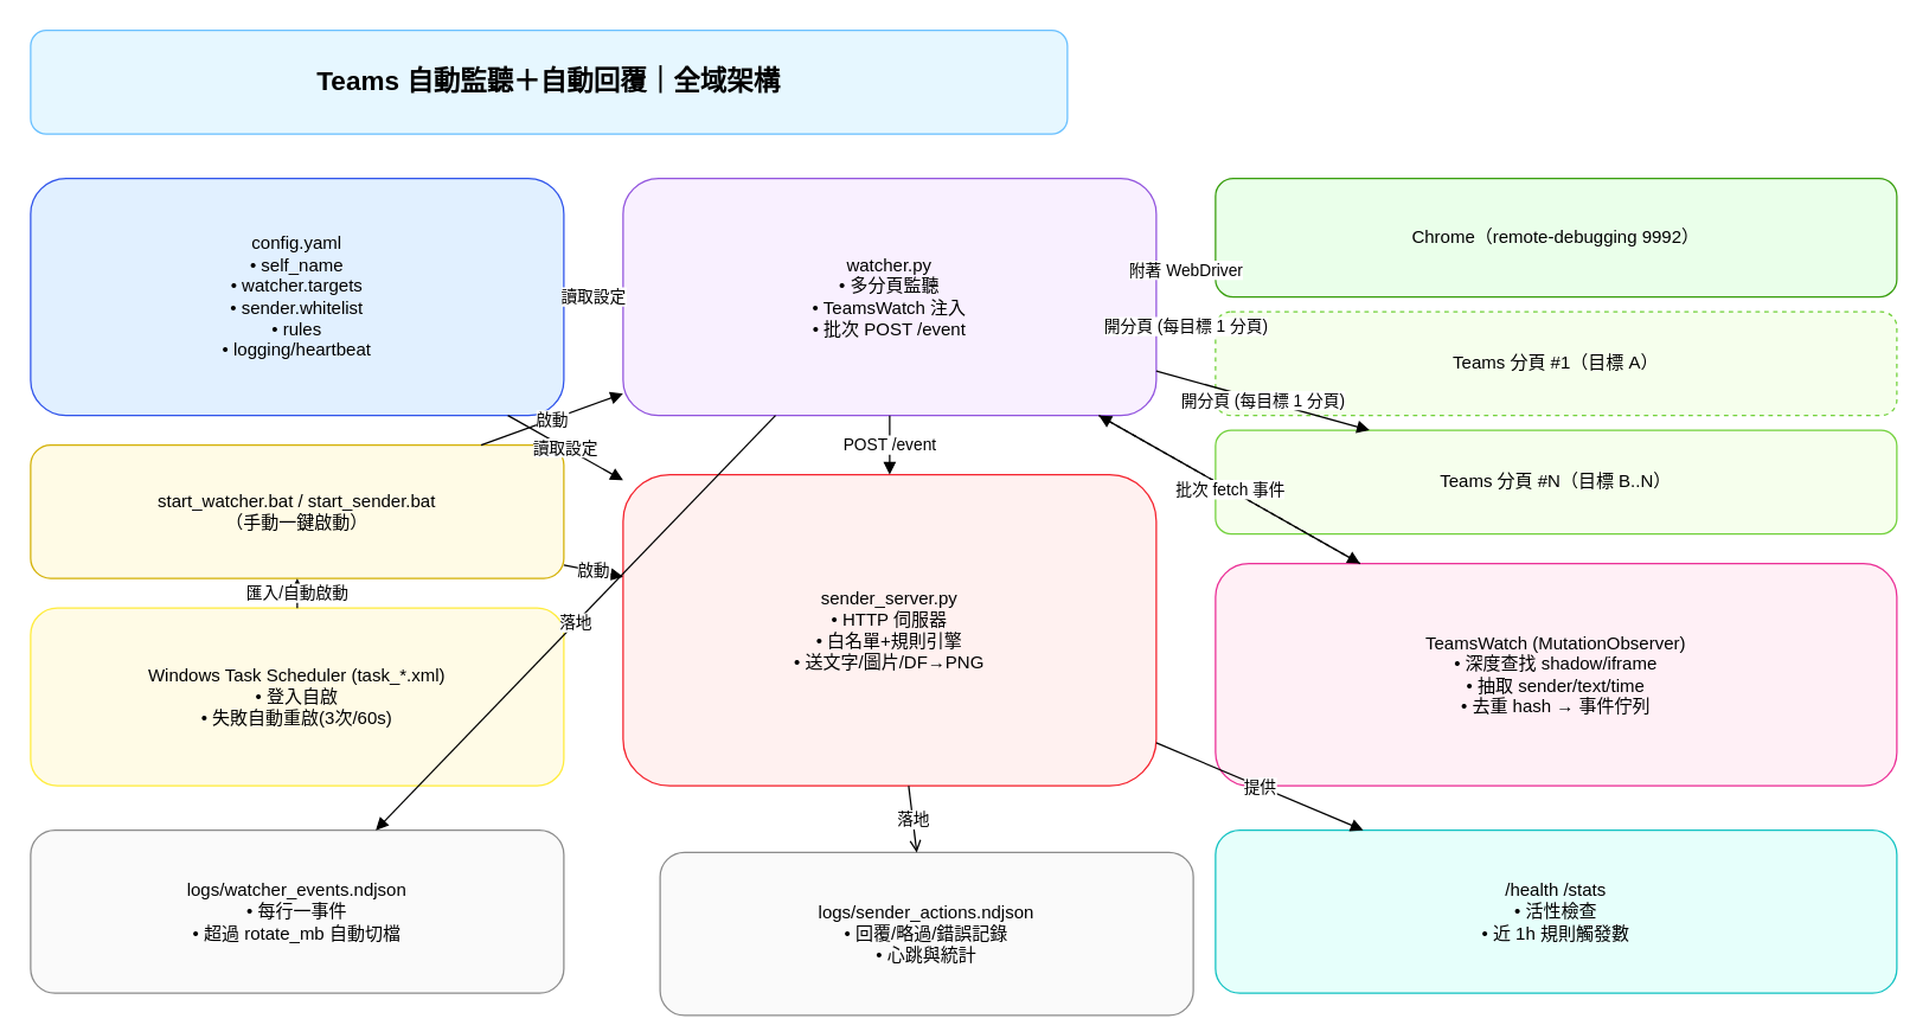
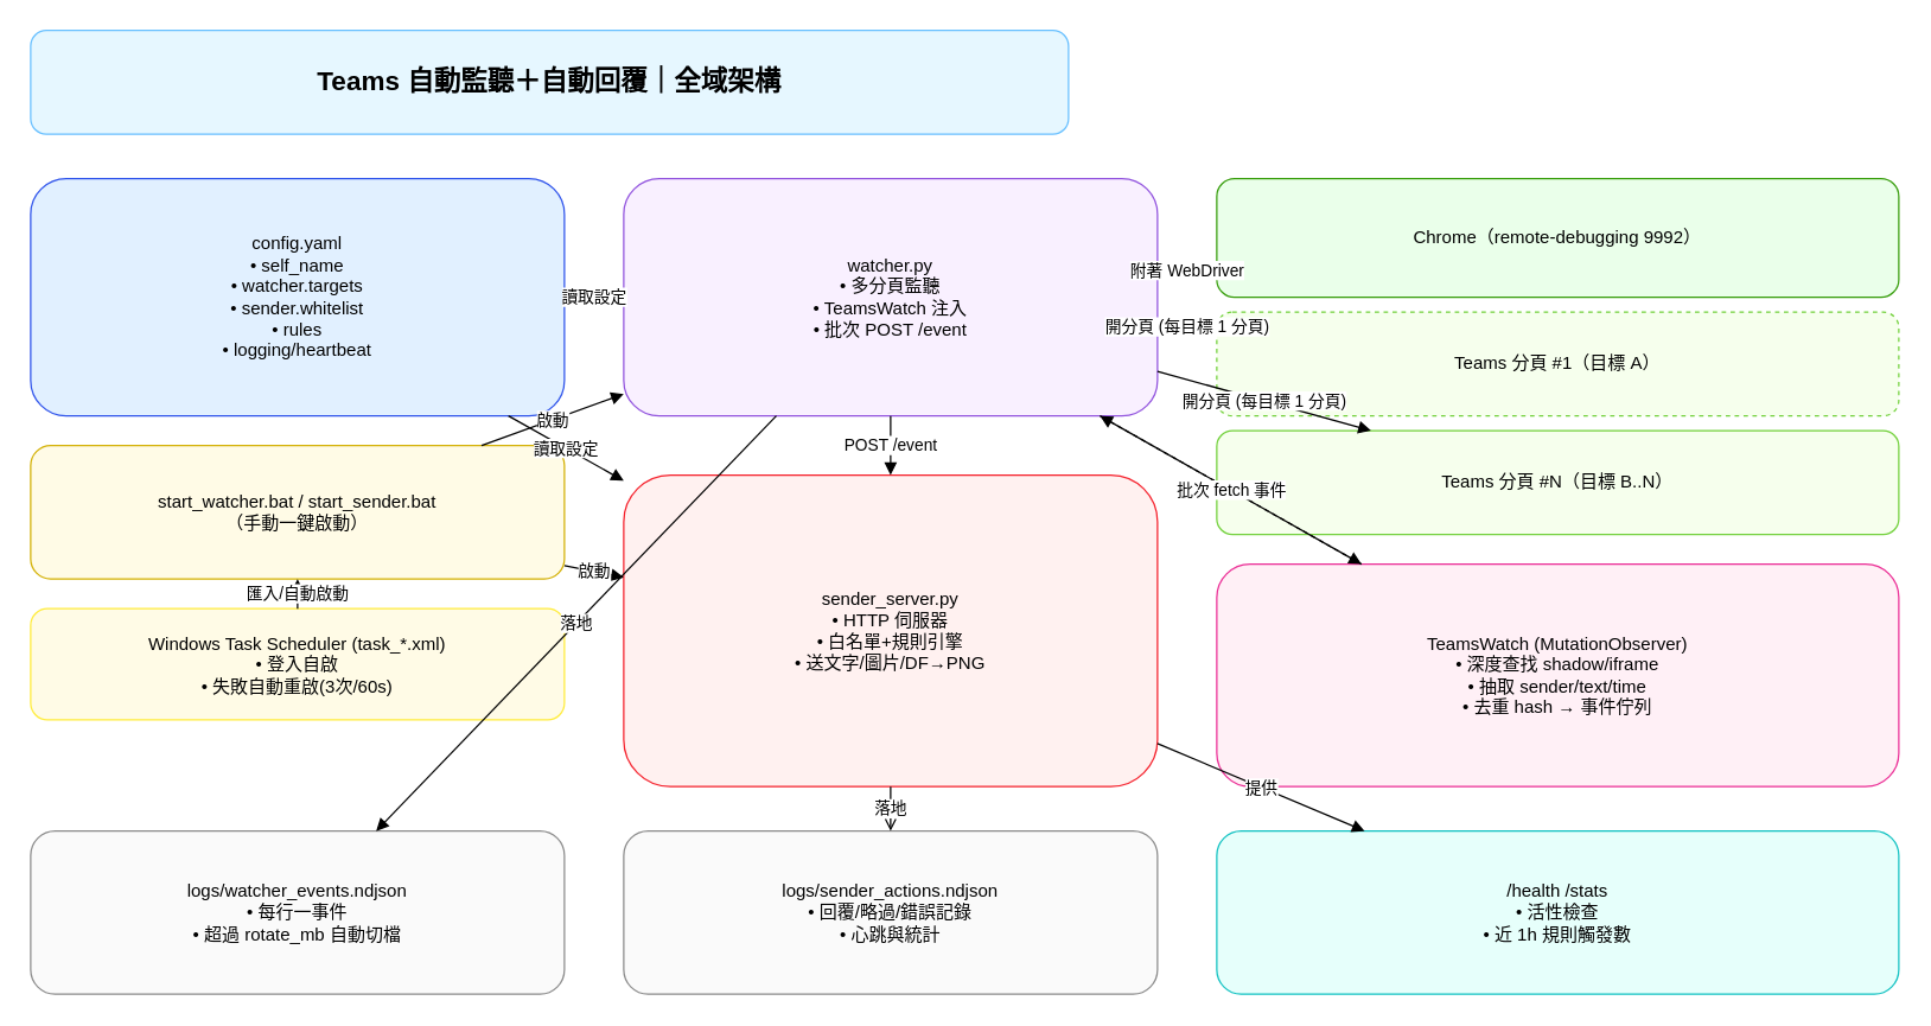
- <mxCell id="5" value="Windows Task Scheduler (task_*.xml)&#10;• 登入自啟&#10;• 失敗自動重啟(3次/60s)" style="rounded=1;whiteSpace=wrap;html=1;fillColor=#fffbe6;strokeColor=#ffec3d;" vertex="1" parent="1"><mxGeometry x="20" y="410" width="360" height="120" as="geometry" /></mxCell>
+ <mxCell id="5" value="Windows Task Scheduler (task_*.xml)&#10;• 登入自啟&#10;• 失敗自動重啟(3次/60s)" style="rounded=1;whiteSpace=wrap;html=1;fillColor=#fffbe6;strokeColor=#ffec3d;" vertex="1" parent="1"><mxGeometry x="20" y="410" width="360" height="75" as="geometry" /></mxCell>
- <mxCell id="13" value="logs/sender_actions.ndjson&#10;• 回覆/略過/錯誤記錄&#10;• 心跳與統計" style="rounded=1;whiteSpace=wrap;html=1;fillColor=#fafafa;strokeColor=#8c8c8c;" vertex="1" parent="1"><mxGeometry x="445" y="575" width="360" height="110" as="geometry" /></mxCell>
+ <mxCell id="13" value="logs/sender_actions.ndjson&#10;• 回覆/略過/錯誤記錄&#10;• 心跳與統計" style="rounded=1;whiteSpace=wrap;html=1;fillColor=#fafafa;strokeColor=#8c8c8c;" vertex="1" parent="1"><mxGeometry x="420" y="560" width="360" height="110" as="geometry" /></mxCell>
